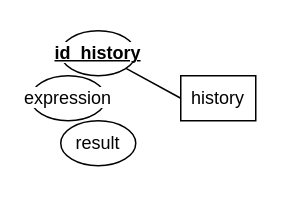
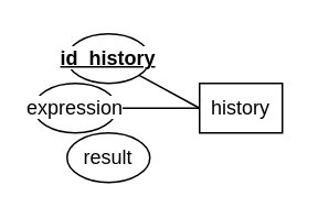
+ <mxCell id="5" style="rounded=0;orthogonalLoop=1;jettySize=auto;html=1;entryX=0;entryY=0.5;entryDx=0;entryDy=0;endArrow=none;endFill=0;" edge="1" parent="1" source="6" target="2"><mxGeometry relative="1" as="geometry" /></mxCell>
